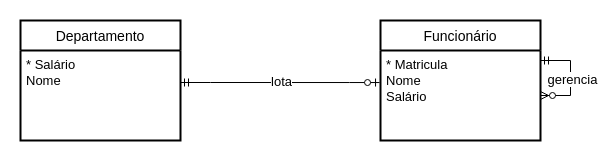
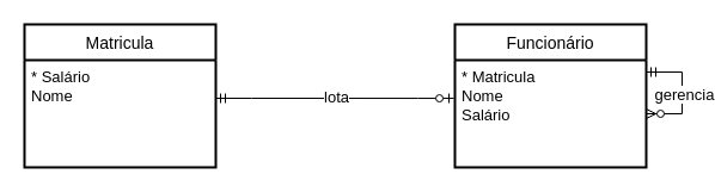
- <mxCell id="2" value="Departamento" style="swimlane;childLayout=stackLayout;horizontal=1;startSize=30;horizontalStack=0;rounded=0;fontSize=14;fontStyle=0;strokeWidth=2;resizeParent=0;resizeLast=1;shadow=0;dashed=0;align=center;fillColor=default;" vertex="1" parent="1"><mxGeometry x="20" y="20" width="160" height="120" as="geometry" /></mxCell>
+ <mxCell id="2" value="Matricula" style="swimlane;childLayout=stackLayout;horizontal=1;startSize=30;horizontalStack=0;rounded=0;fontSize=14;fontStyle=0;strokeWidth=2;resizeParent=0;resizeLast=1;shadow=0;dashed=0;align=center;fillColor=default;" vertex="1" parent="1"><mxGeometry x="20" y="20" width="160" height="120" as="geometry" /></mxCell>
